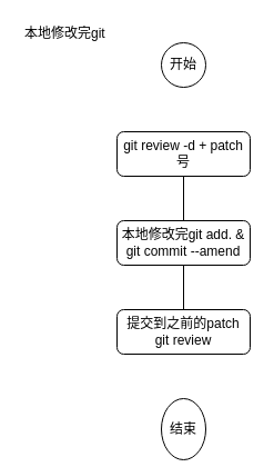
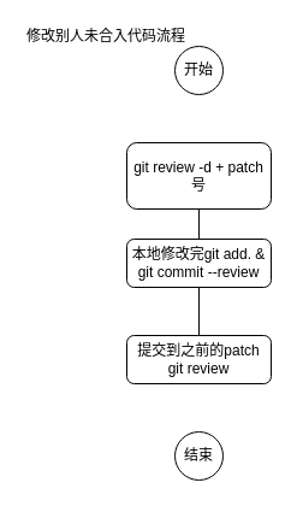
- <mxCell id="9" value="本地修改完git" style="text;html=1;resizable=0;points=[];autosize=1;align=left;verticalAlign=top;spacingTop=-4;" vertex="1" parent="1"><mxGeometry x="20" y="20" width="150" height="20" as="geometry" /></mxCell>
+ <mxCell id="9" value="修改别人未合入代码流程" style="text;html=1;resizable=0;points=[];autosize=1;align=left;verticalAlign=top;spacingTop=-4;" vertex="1" parent="1"><mxGeometry x="20" y="20" width="150" height="20" as="geometry" /></mxCell>
- <mxCell id="3" value="git review -d + patch号&lt;br&gt;" style="rounded=1;whiteSpace=wrap;html=1;" vertex="1" parent="1"><mxGeometry x="105" y="118" width="120" height="40" as="geometry" /></mxCell>
+ <mxCell id="3" value="git review -d + patch号&lt;br&gt;" style="rounded=1;whiteSpace=wrap;html=1;" vertex="1" parent="1"><mxGeometry x="105" y="118" width="120" height="55" as="geometry" /></mxCell>
- <mxCell id="4" value="本地修改完git add. &amp;amp; git commit --amend&lt;br&gt;" style="rounded=1;whiteSpace=wrap;html=1;" vertex="1" parent="1"><mxGeometry x="105" y="198" width="120" height="40" as="geometry" /></mxCell>
+ <mxCell id="4" value="本地修改完git add. &amp;amp; git commit --review&lt;br&gt;" style="rounded=1;whiteSpace=wrap;html=1;" vertex="1" parent="1"><mxGeometry x="105" y="198" width="120" height="40" as="geometry" /></mxCell>
- <mxCell id="8" value="结束" style="ellipse;whiteSpace=wrap;html=1;aspect=fixed;" vertex="1" parent="1"><mxGeometry x="145" y="358" width="40" height="55" as="geometry" /></mxCell>
+ <mxCell id="8" value="结束" style="ellipse;whiteSpace=wrap;html=1;aspect=fixed;" vertex="1" parent="1"><mxGeometry x="145" y="358" width="40" height="40" as="geometry" /></mxCell>
